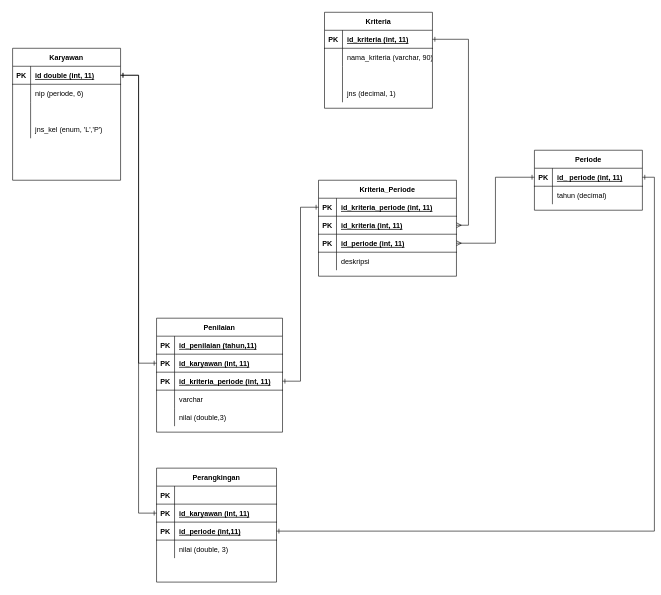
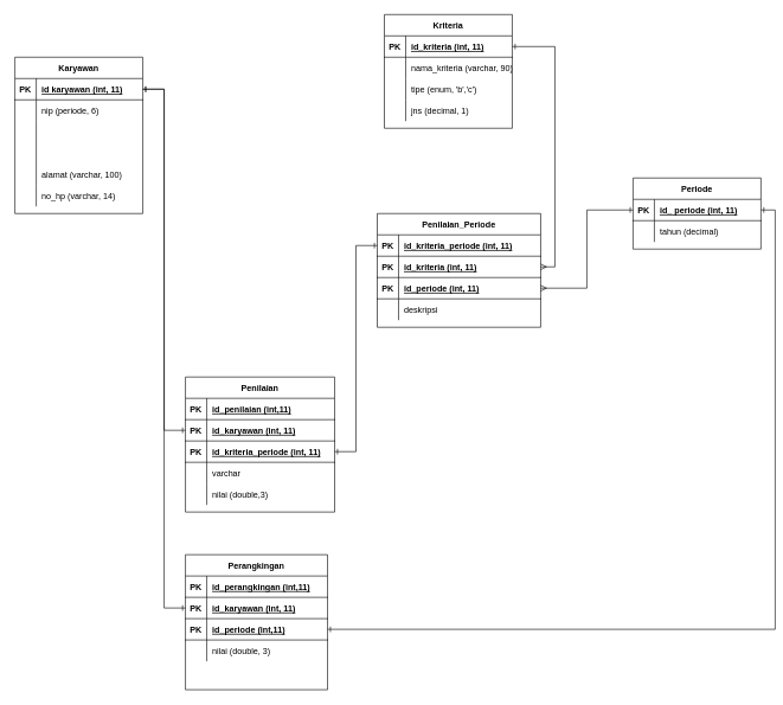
+ <mxCell id="29" value="tipe (enum, 'b','c')" style="shape=partialRectangle;connectable=0;fillColor=none;top=0;left=0;bottom=0;right=0;align=left;spacingLeft=6;overflow=hidden;" parent="27" vertex="1"><mxGeometry x="30" width="150" height="30" as="geometry" /></mxCell>
- <mxCell id="5" value="id double (int, 11)" style="shape=partialRectangle;connectable=0;fillColor=none;top=0;left=0;bottom=0;right=0;align=left;spacingLeft=6;fontStyle=5;overflow=hidden;" parent="3" vertex="1"><mxGeometry x="30" width="150" height="30" as="geometry" /></mxCell>
+ <mxCell id="5" value="id karyawan (int, 11)" style="shape=partialRectangle;connectable=0;fillColor=none;top=0;left=0;bottom=0;right=0;align=left;spacingLeft=6;fontStyle=5;overflow=hidden;" parent="3" vertex="1"><mxGeometry x="30" width="150" height="30" as="geometry" /></mxCell>
- <mxCell id="13" value="jns_kel (enum, 'L','P')" style="shape=partialRectangle;connectable=0;fillColor=none;top=0;left=0;bottom=0;right=0;align=left;spacingLeft=6;overflow=hidden;" parent="11" vertex="1"><mxGeometry x="30" width="150" height="30" as="geometry" /></mxCell>
+ <mxCell id="16" value="alamat (varchar, 100)" style="shape=partialRectangle;connectable=0;fillColor=none;top=0;left=0;bottom=0;right=0;align=left;spacingLeft=6;overflow=hidden;" parent="14" vertex="1"><mxGeometry x="30" width="150" height="30" as="geometry" /></mxCell>
+ <mxCell id="19" value="no_hp (varchar, 14)" style="shape=partialRectangle;connectable=0;fillColor=none;top=0;left=0;bottom=0;right=0;align=left;spacingLeft=6;overflow=hidden;" parent="17" vertex="1"><mxGeometry x="30" width="150" height="30" as="geometry" /></mxCell>
- <mxCell id="72" value="Kriteria_Periode" style="shape=table;startSize=30;container=1;collapsible=1;childLayout=tableLayout;fixedRows=1;rowLines=0;fontStyle=1;align=center;resizeLast=1;rounded=0;sketch=0;" parent="1" vertex="1"><mxGeometry x="530" y="300" width="230" height="160" as="geometry" /></mxCell>
+ <mxCell id="72" value="Penilaian_Periode" style="shape=table;startSize=30;container=1;collapsible=1;childLayout=tableLayout;fixedRows=1;rowLines=0;fontStyle=1;align=center;resizeLast=1;rounded=0;sketch=0;" parent="1" vertex="1"><mxGeometry x="530" y="300" width="230" height="160" as="geometry" /></mxCell>
- <mxCell id="43" value="id_penilaian (tahun,11)" style="shape=partialRectangle;connectable=0;fillColor=none;top=0;left=0;bottom=0;right=0;align=left;spacingLeft=6;fontStyle=5;overflow=hidden;" parent="41" vertex="1"><mxGeometry x="30" width="180" height="30" as="geometry" /></mxCell>
+ <mxCell id="43" value="id_penilaian (int,11)" style="shape=partialRectangle;connectable=0;fillColor=none;top=0;left=0;bottom=0;right=0;align=left;spacingLeft=6;fontStyle=5;overflow=hidden;" parent="41" vertex="1"><mxGeometry x="30" width="180" height="30" as="geometry" /></mxCell>
+ <mxCell id="60" value="id_perangkingan (int,11)" style="shape=partialRectangle;connectable=0;fillColor=none;top=0;left=0;bottom=0;right=0;align=left;spacingLeft=6;fontStyle=5;overflow=hidden;" parent="58" vertex="1"><mxGeometry x="30" width="170" height="30" as="geometry" /></mxCell>
